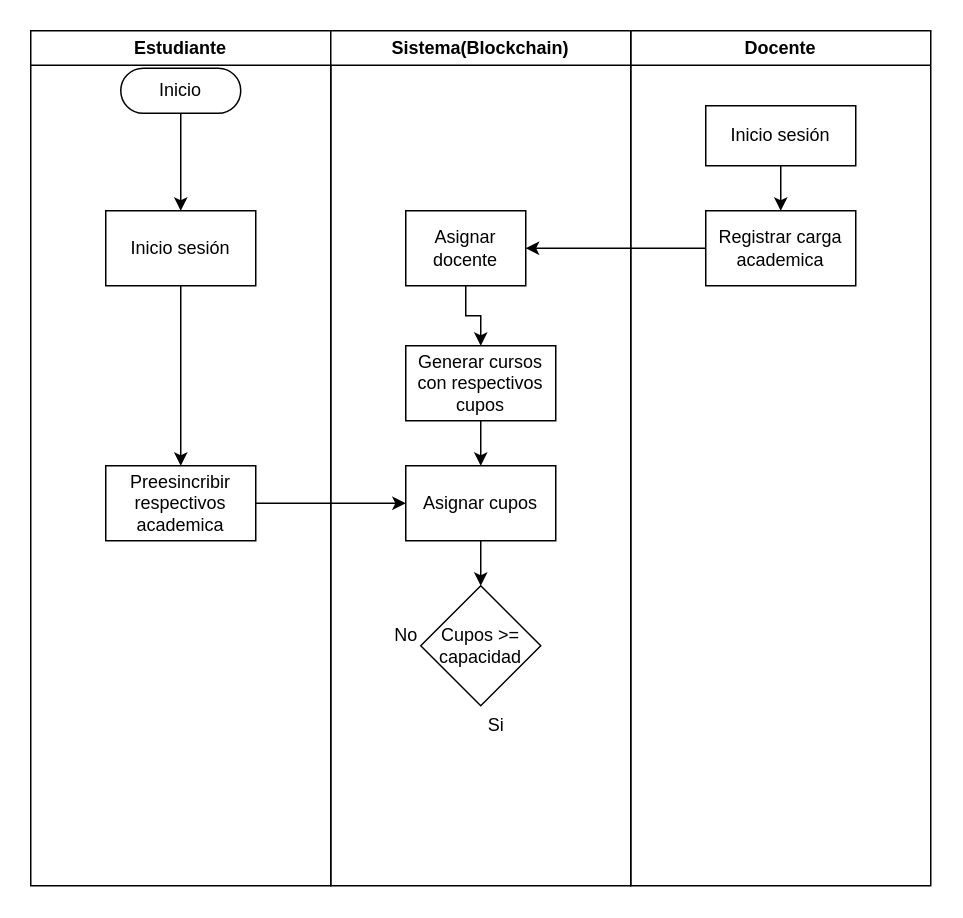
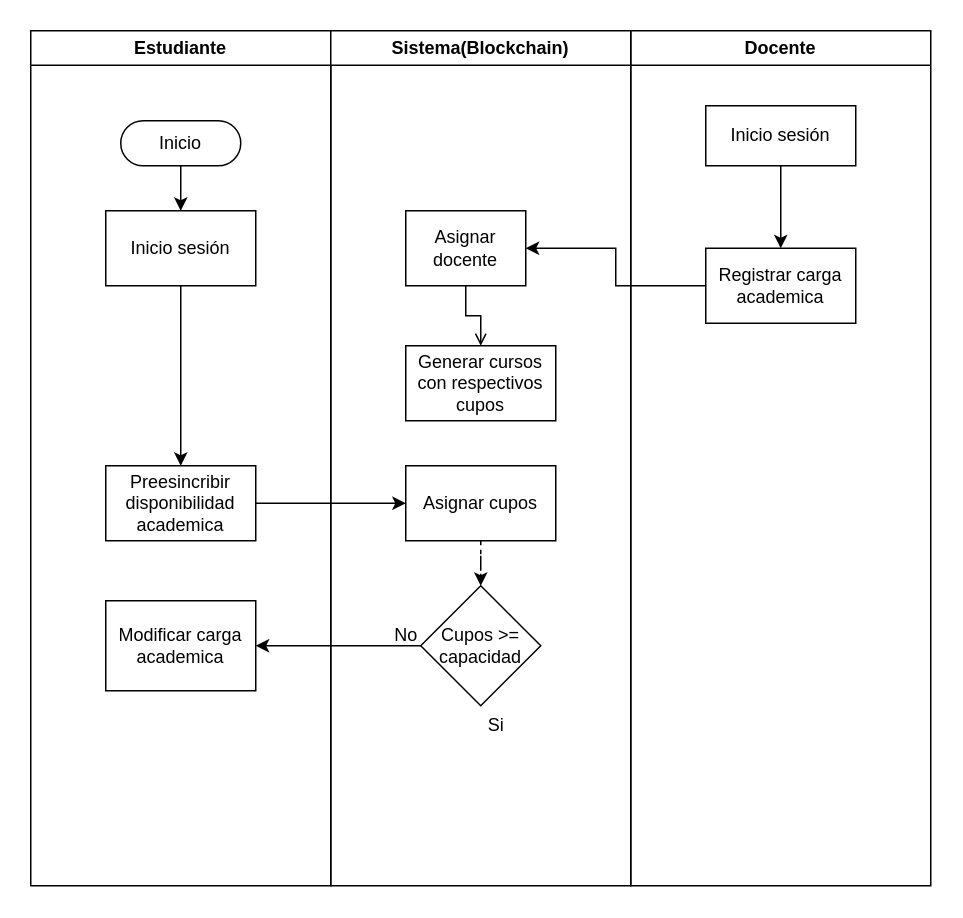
- <mxCell id="4" value="Inicio" style="html=1;dashed=0;whiteSpace=wrap;shape=mxgraph.dfd.start" vertex="1" parent="2"><mxGeometry x="60" y="25" width="80" height="30" as="geometry" /></mxCell>
+ <mxCell id="4" value="Inicio" style="html=1;dashed=0;whiteSpace=wrap;shape=mxgraph.dfd.start" vertex="1" parent="2"><mxGeometry x="60" y="60" width="80" height="30" as="geometry" /></mxCell>
- <mxCell id="12" value="Registrar carga academica" style="html=1;dashed=0;whiteSpace=wrap;" vertex="1" parent="9"><mxGeometry x="50" y="120" width="100" height="50" as="geometry" /></mxCell>
+ <mxCell id="12" value="Registrar carga academica" style="html=1;dashed=0;whiteSpace=wrap;" vertex="1" parent="9"><mxGeometry x="50" y="145" width="100" height="50" as="geometry" /></mxCell>
- <mxCell id="21" style="edgeStyle=orthogonalEdgeStyle;rounded=0;orthogonalLoop=1;jettySize=auto;html=1;exitX=0.5;exitY=1;exitDx=0;exitDy=0;entryX=0.5;entryY=0;entryDx=0;entryDy=0;" edge="1" parent="13" source="22" target="15"><mxGeometry relative="1" as="geometry" /></mxCell>
+ <mxCell id="21" style="edgeStyle=orthogonalEdgeStyle;rounded=0;orthogonalLoop=1;jettySize=auto;html=1;exitX=0.5;exitY=1;exitDx=0;exitDy=0;entryX=0.5;entryY=0;entryDx=0;entryDy=0;endArrow=open;" edge="1" parent="13" source="22" target="15"><mxGeometry relative="1" as="geometry" /></mxCell>
- <mxCell id="14" style="edgeStyle=orthogonalEdgeStyle;rounded=0;orthogonalLoop=1;jettySize=auto;html=1;exitX=0.5;exitY=1;exitDx=0;exitDy=0;entryX=0.5;entryY=0;entryDx=0;entryDy=0;" edge="1" parent="13" source="15" target="17"><mxGeometry relative="1" as="geometry" /></mxCell>
- <mxCell id="7" value="Preesincribir respectivos academica" style="html=1;dashed=0;whiteSpace=wrap;" vertex="1" parent="2"><mxGeometry x="50" y="290" width="100" height="50" as="geometry" /></mxCell>
+ <mxCell id="7" value="Preesincribir disponibilidad academica" style="html=1;dashed=0;whiteSpace=wrap;" vertex="1" parent="2"><mxGeometry x="50" y="290" width="100" height="50" as="geometry" /></mxCell>
- <mxCell id="16" value="" style="edgeStyle=orthogonalEdgeStyle;rounded=0;orthogonalLoop=1;jettySize=auto;html=1;" edge="1" parent="13" source="17" target="18"><mxGeometry relative="1" as="geometry" /></mxCell>
+ <mxCell id="16" value="" style="edgeStyle=orthogonalEdgeStyle;rounded=0;orthogonalLoop=1;jettySize=auto;html=1;dashed=1;" edge="1" parent="13" source="17" target="18"><mxGeometry relative="1" as="geometry" /></mxCell>
+ <mxCell id="8" value="Modificar carga academica" style="whiteSpace=wrap;html=1;dashed=0;" vertex="1" parent="2"><mxGeometry x="50" y="380" width="100" height="60" as="geometry" /></mxCell>
+ <mxCell id="24" value="" style="edgeStyle=orthogonalEdgeStyle;rounded=0;orthogonalLoop=1;jettySize=auto;html=1;" edge="1" parent="1" source="18" target="8"><mxGeometry relative="1" as="geometry" /></mxCell>
